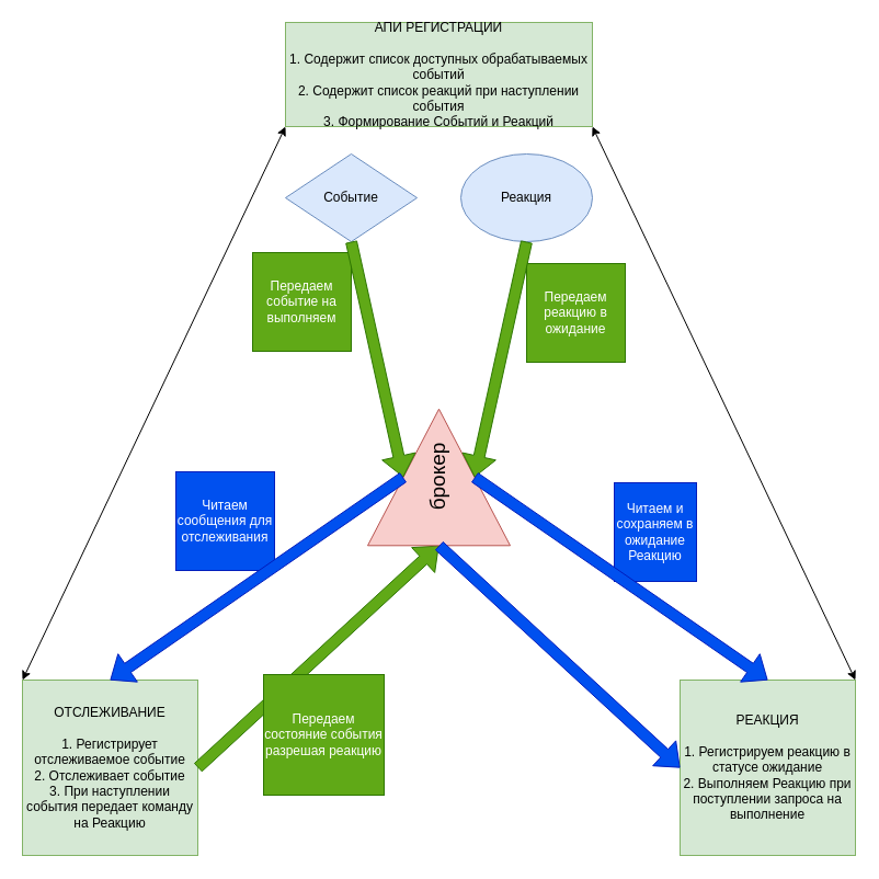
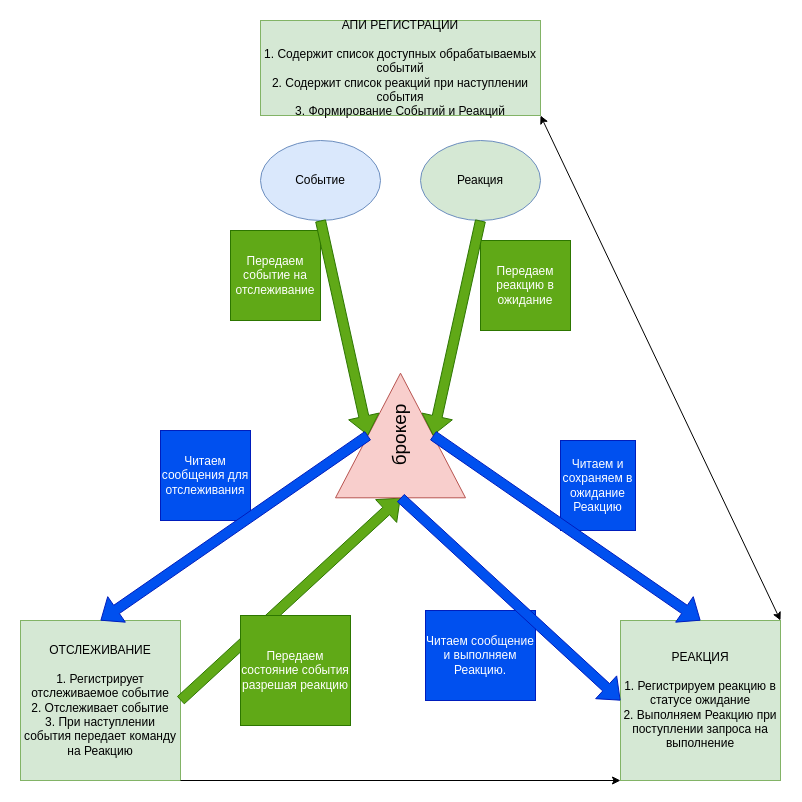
- <mxCell id="4" value="Событие" style="rhombus;whiteSpace=wrap;html=1;fillColor=#dae8fc;strokeColor=#6c8ebf;" parent="1" vertex="1"><mxGeometry x="260" y="140" width="120" height="80" as="geometry" /></mxCell>
+ <mxCell id="4" value="Событие" style="ellipse;whiteSpace=wrap;html=1;fillColor=#dae8fc;strokeColor=#6c8ebf;" parent="1" vertex="1"><mxGeometry x="260" y="140" width="120" height="80" as="geometry" /></mxCell>
- <mxCell id="5" value="Реакция" style="ellipse;whiteSpace=wrap;html=1;fillColor=#dae8fc;strokeColor=#6c8ebf;" parent="1" vertex="1"><mxGeometry x="420" y="140" width="120" height="80" as="geometry" /></mxCell>
+ <mxCell id="5" value="Реакция" style="ellipse;whiteSpace=wrap;html=1;fillColor=#d5e8d4;strokeColor=#6c8ebf;" parent="1" vertex="1"><mxGeometry x="420" y="140" width="120" height="80" as="geometry" /></mxCell>
- <mxCell id="10" value="Передаем событие на выполняем" style="text;html=1;strokeColor=#2D7600;fillColor=#60a917;align=center;verticalAlign=middle;whiteSpace=wrap;rounded=0;fontColor=#ffffff;" parent="1" vertex="1"><mxGeometry x="230" y="230" width="90" height="90" as="geometry" /></mxCell>
+ <mxCell id="10" value="Передаем событие на отслеживание" style="text;html=1;strokeColor=#2D7600;fillColor=#60a917;align=center;verticalAlign=middle;whiteSpace=wrap;rounded=0;fontColor=#ffffff;" parent="1" vertex="1"><mxGeometry x="230" y="230" width="90" height="90" as="geometry" /></mxCell>
- <mxCell id="16" value="" style="endArrow=classic;startArrow=classic;html=1;rounded=0;exitX=0;exitY=0;exitDx=0;exitDy=0;entryX=0;entryY=1;entryDx=0;entryDy=0;" parent="1" source="3" target="2" edge="1"><mxGeometry width="50" height="50" relative="1" as="geometry"><mxPoint x="380" y="580" as="sourcePoint" /><mxPoint x="430" y="530" as="targetPoint" /></mxGeometry></mxCell>
+ <mxCell id="9" value="Читаем сообщение и выполняем Реакцию." style="text;html=1;strokeColor=#001DBC;fillColor=#0050ef;align=center;verticalAlign=middle;whiteSpace=wrap;rounded=0;fontColor=#ffffff;" parent="1" vertex="1"><mxGeometry x="425" y="610" width="110" height="90" as="geometry" /></mxCell>
+ <mxCell id="14" value="" style="endArrow=classic;html=1;rounded=0;exitX=1;exitY=1;exitDx=0;exitDy=0;entryX=0;entryY=1;entryDx=0;entryDy=0;" parent="1" source="3" target="6" edge="1"><mxGeometry width="50" height="50" relative="1" as="geometry"><mxPoint x="380" y="580" as="sourcePoint" /><mxPoint x="430" y="530" as="targetPoint" /></mxGeometry></mxCell>
